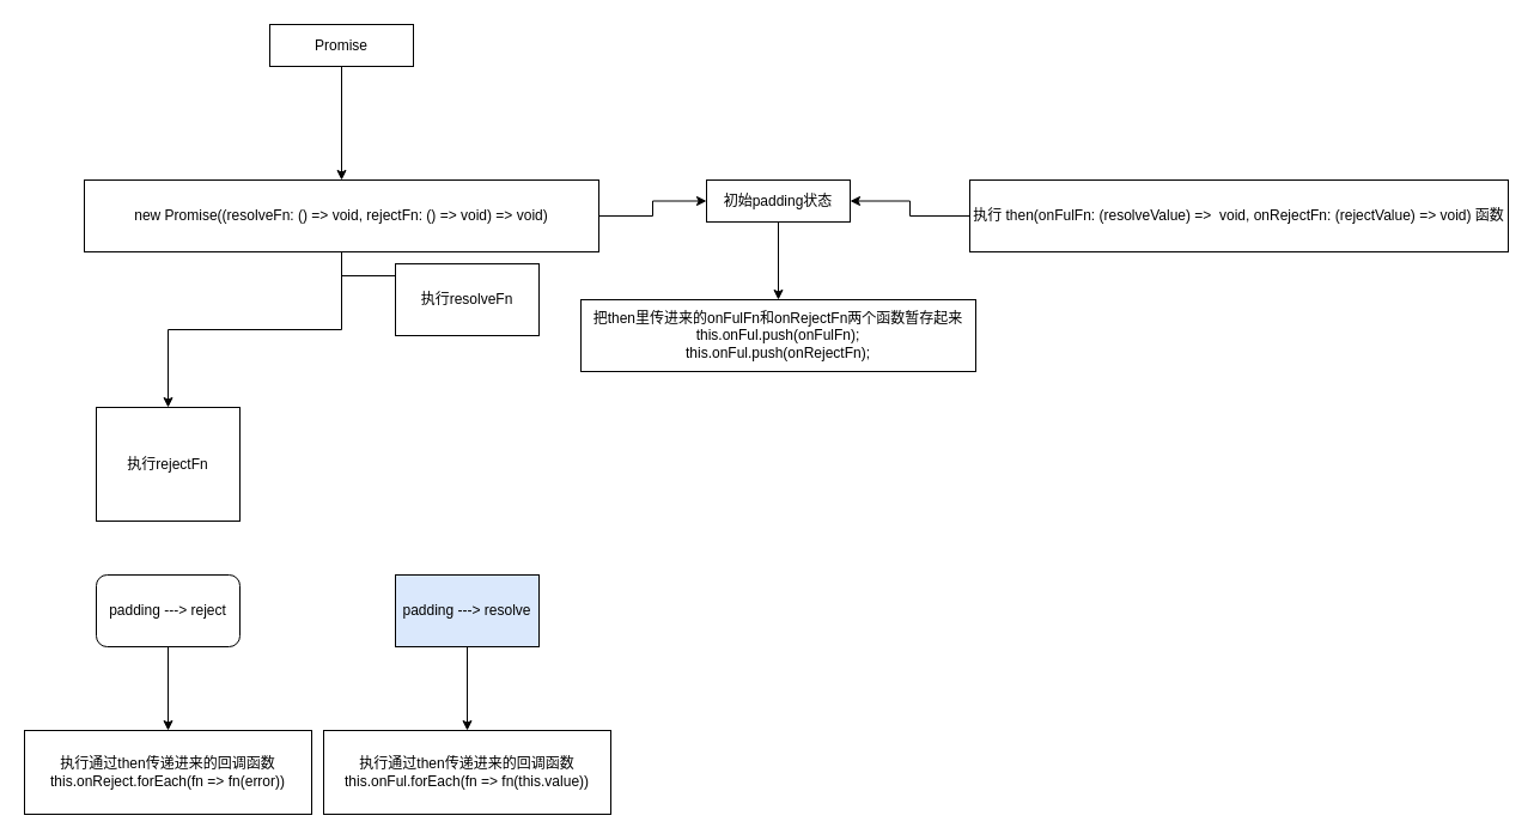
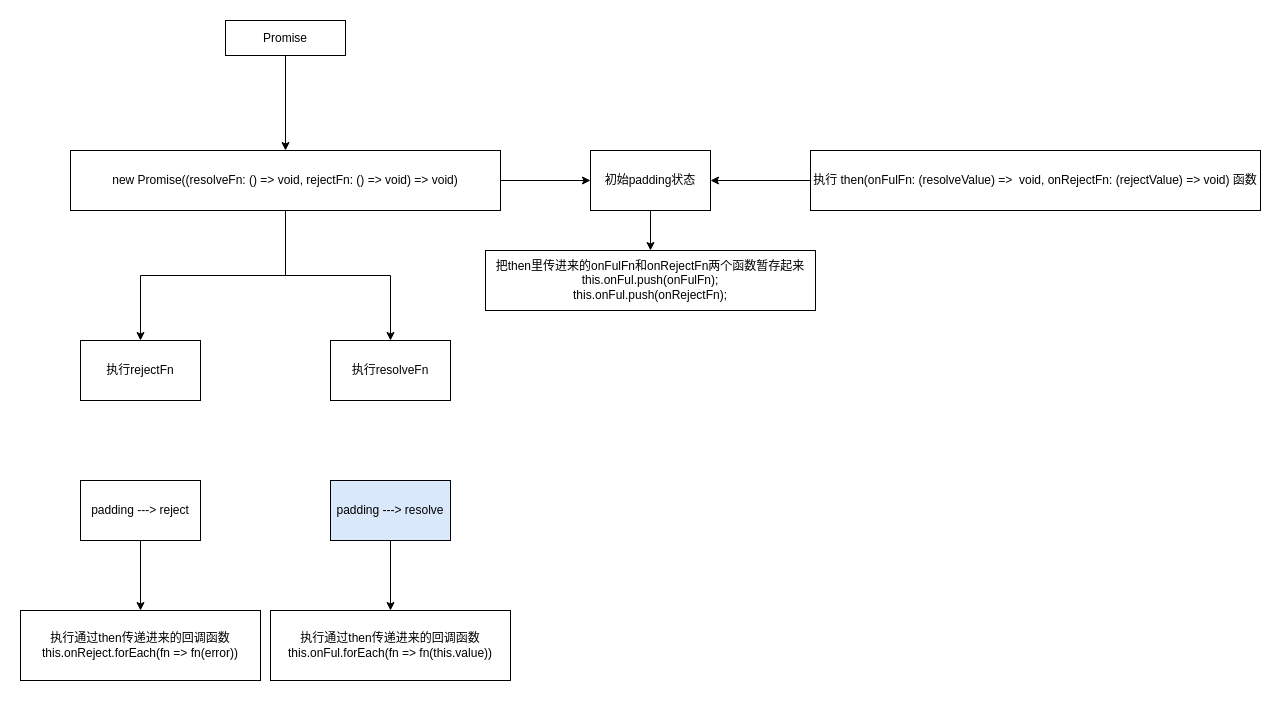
- <mxCell id="10" value="初始padding状态" style="rounded=0;whiteSpace=wrap;html=1;" vertex="1" parent="1"><mxGeometry x="590" y="150" width="120" height="35" as="geometry" /></mxCell>
+ <mxCell id="10" value="初始padding状态" style="rounded=0;whiteSpace=wrap;html=1;" vertex="1" parent="1"><mxGeometry x="590" y="150" width="120" height="60" as="geometry" /></mxCell>
- <mxCell id="13" value="执行resolveFn" style="rounded=0;whiteSpace=wrap;html=1;" vertex="1" parent="1"><mxGeometry x="330" y="220" width="120" height="60" as="geometry" /></mxCell>
+ <mxCell id="13" value="执行resolveFn" style="rounded=0;whiteSpace=wrap;html=1;" vertex="1" parent="1"><mxGeometry x="330" y="340" width="120" height="60" as="geometry" /></mxCell>
- <mxCell id="17" value="执行rejectFn" style="rounded=0;whiteSpace=wrap;html=1;" vertex="1" parent="1"><mxGeometry x="80" y="340" width="120" height="95" as="geometry" /></mxCell>
+ <mxCell id="17" value="执行rejectFn" style="rounded=0;whiteSpace=wrap;html=1;" vertex="1" parent="1"><mxGeometry x="80" y="340" width="120" height="60" as="geometry" /></mxCell>
- <mxCell id="19" value="padding ---&amp;gt; reject" style="whiteSpace=wrap;html=1;rounded=1;" vertex="1" parent="1"><mxGeometry x="80" y="480" width="120" height="60" as="geometry" /></mxCell>
+ <mxCell id="19" value="padding ---&amp;gt; reject" style="rounded=0;whiteSpace=wrap;html=1;" vertex="1" parent="1"><mxGeometry x="80" y="480" width="120" height="60" as="geometry" /></mxCell>
